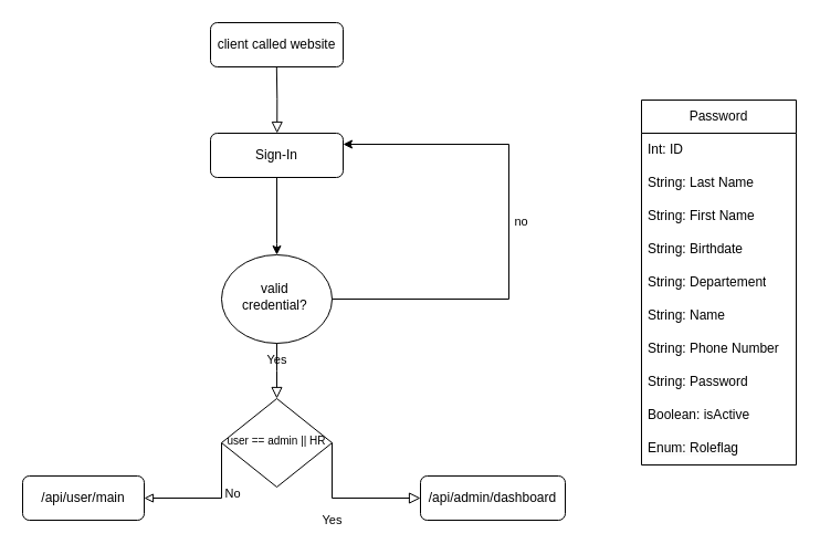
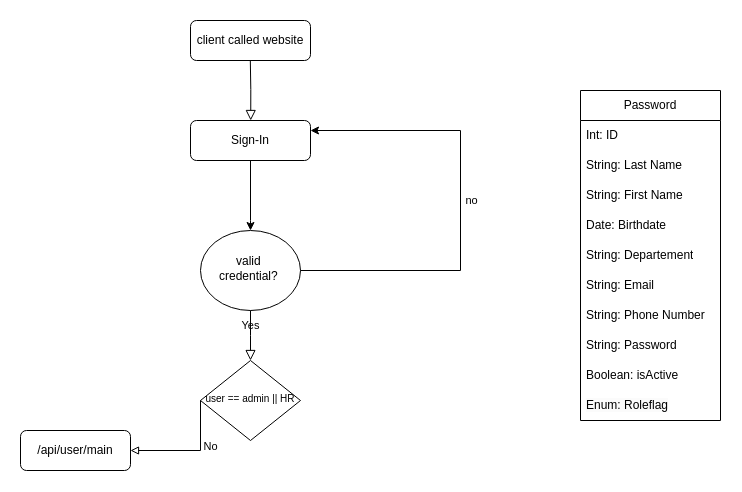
- <mxCell id="15" value="String: Birthdate" style="text;strokeColor=none;fillColor=none;align=left;verticalAlign=middle;spacingLeft=4;spacingRight=4;overflow=hidden;points=[[0,0.5],[1,0.5]];portConstraint=eastwest;rotatable=0;whiteSpace=wrap;html=1;" vertex="1" parent="11"><mxGeometry y="120" width="140" height="30" as="geometry" /></mxCell>
+ <mxCell id="15" value="Date: Birthdate" style="text;strokeColor=none;fillColor=none;align=left;verticalAlign=middle;spacingLeft=4;spacingRight=4;overflow=hidden;points=[[0,0.5],[1,0.5]];portConstraint=eastwest;rotatable=0;whiteSpace=wrap;html=1;" vertex="1" parent="11"><mxGeometry y="120" width="140" height="30" as="geometry" /></mxCell>
- <mxCell id="17" value="String: Name" style="text;strokeColor=none;fillColor=none;align=left;verticalAlign=middle;spacingLeft=4;spacingRight=4;overflow=hidden;points=[[0,0.5],[1,0.5]];portConstraint=eastwest;rotatable=0;whiteSpace=wrap;html=1;" vertex="1" parent="11"><mxGeometry y="180" width="140" height="30" as="geometry" /></mxCell>
+ <mxCell id="17" value="String: Email" style="text;strokeColor=none;fillColor=none;align=left;verticalAlign=middle;spacingLeft=4;spacingRight=4;overflow=hidden;points=[[0,0.5],[1,0.5]];portConstraint=eastwest;rotatable=0;whiteSpace=wrap;html=1;" vertex="1" parent="11"><mxGeometry y="180" width="140" height="30" as="geometry" /></mxCell>
- <mxCell id="8" value="Yes" style="edgeStyle=orthogonalEdgeStyle;rounded=0;html=1;jettySize=auto;orthogonalLoop=1;fontSize=11;endArrow=block;endFill=0;endSize=8;strokeWidth=1;shadow=0;labelBackgroundColor=none;exitX=1;exitY=0.5;exitDx=0;exitDy=0;entryX=0;entryY=0.5;entryDx=0;entryDy=0;" edge="1" parent="1" source="7" target="9"><mxGeometry x="-0.231" y="-20" relative="1" as="geometry"><mxPoint as="offset" /><mxPoint x="489" y="470" as="sourcePoint" /><mxPoint x="545" y="480" as="targetPoint" /><Array as="points"><mxPoint x="300" y="450" /></Array></mxGeometry></mxCell>
- <mxCell id="9" value="/api/admin/dashboard" style="rounded=1;whiteSpace=wrap;html=1;fontSize=12;glass=0;strokeWidth=1;shadow=0;" vertex="1" parent="1"><mxGeometry x="380" y="430" width="131" height="40" as="geometry" /></mxCell>
